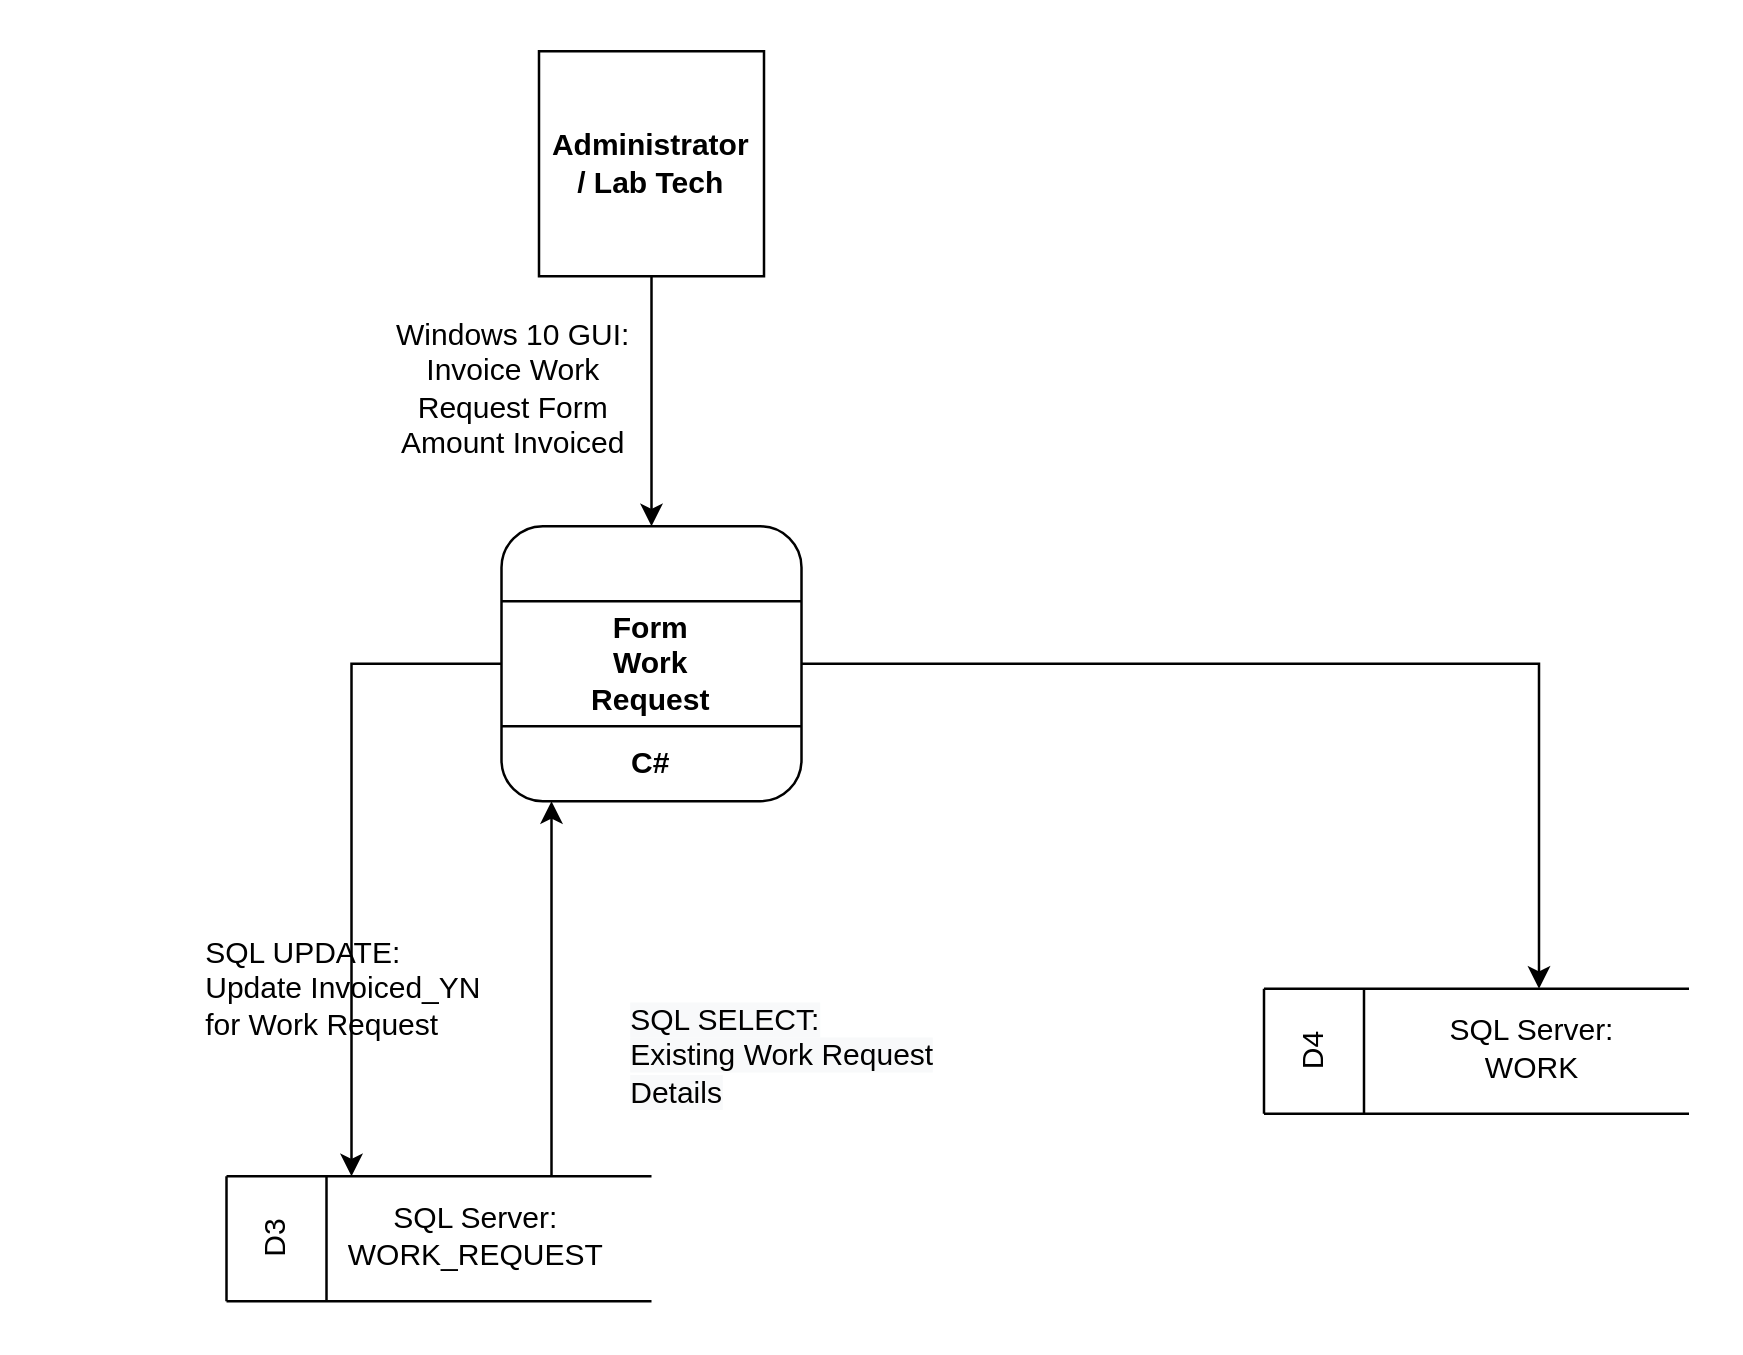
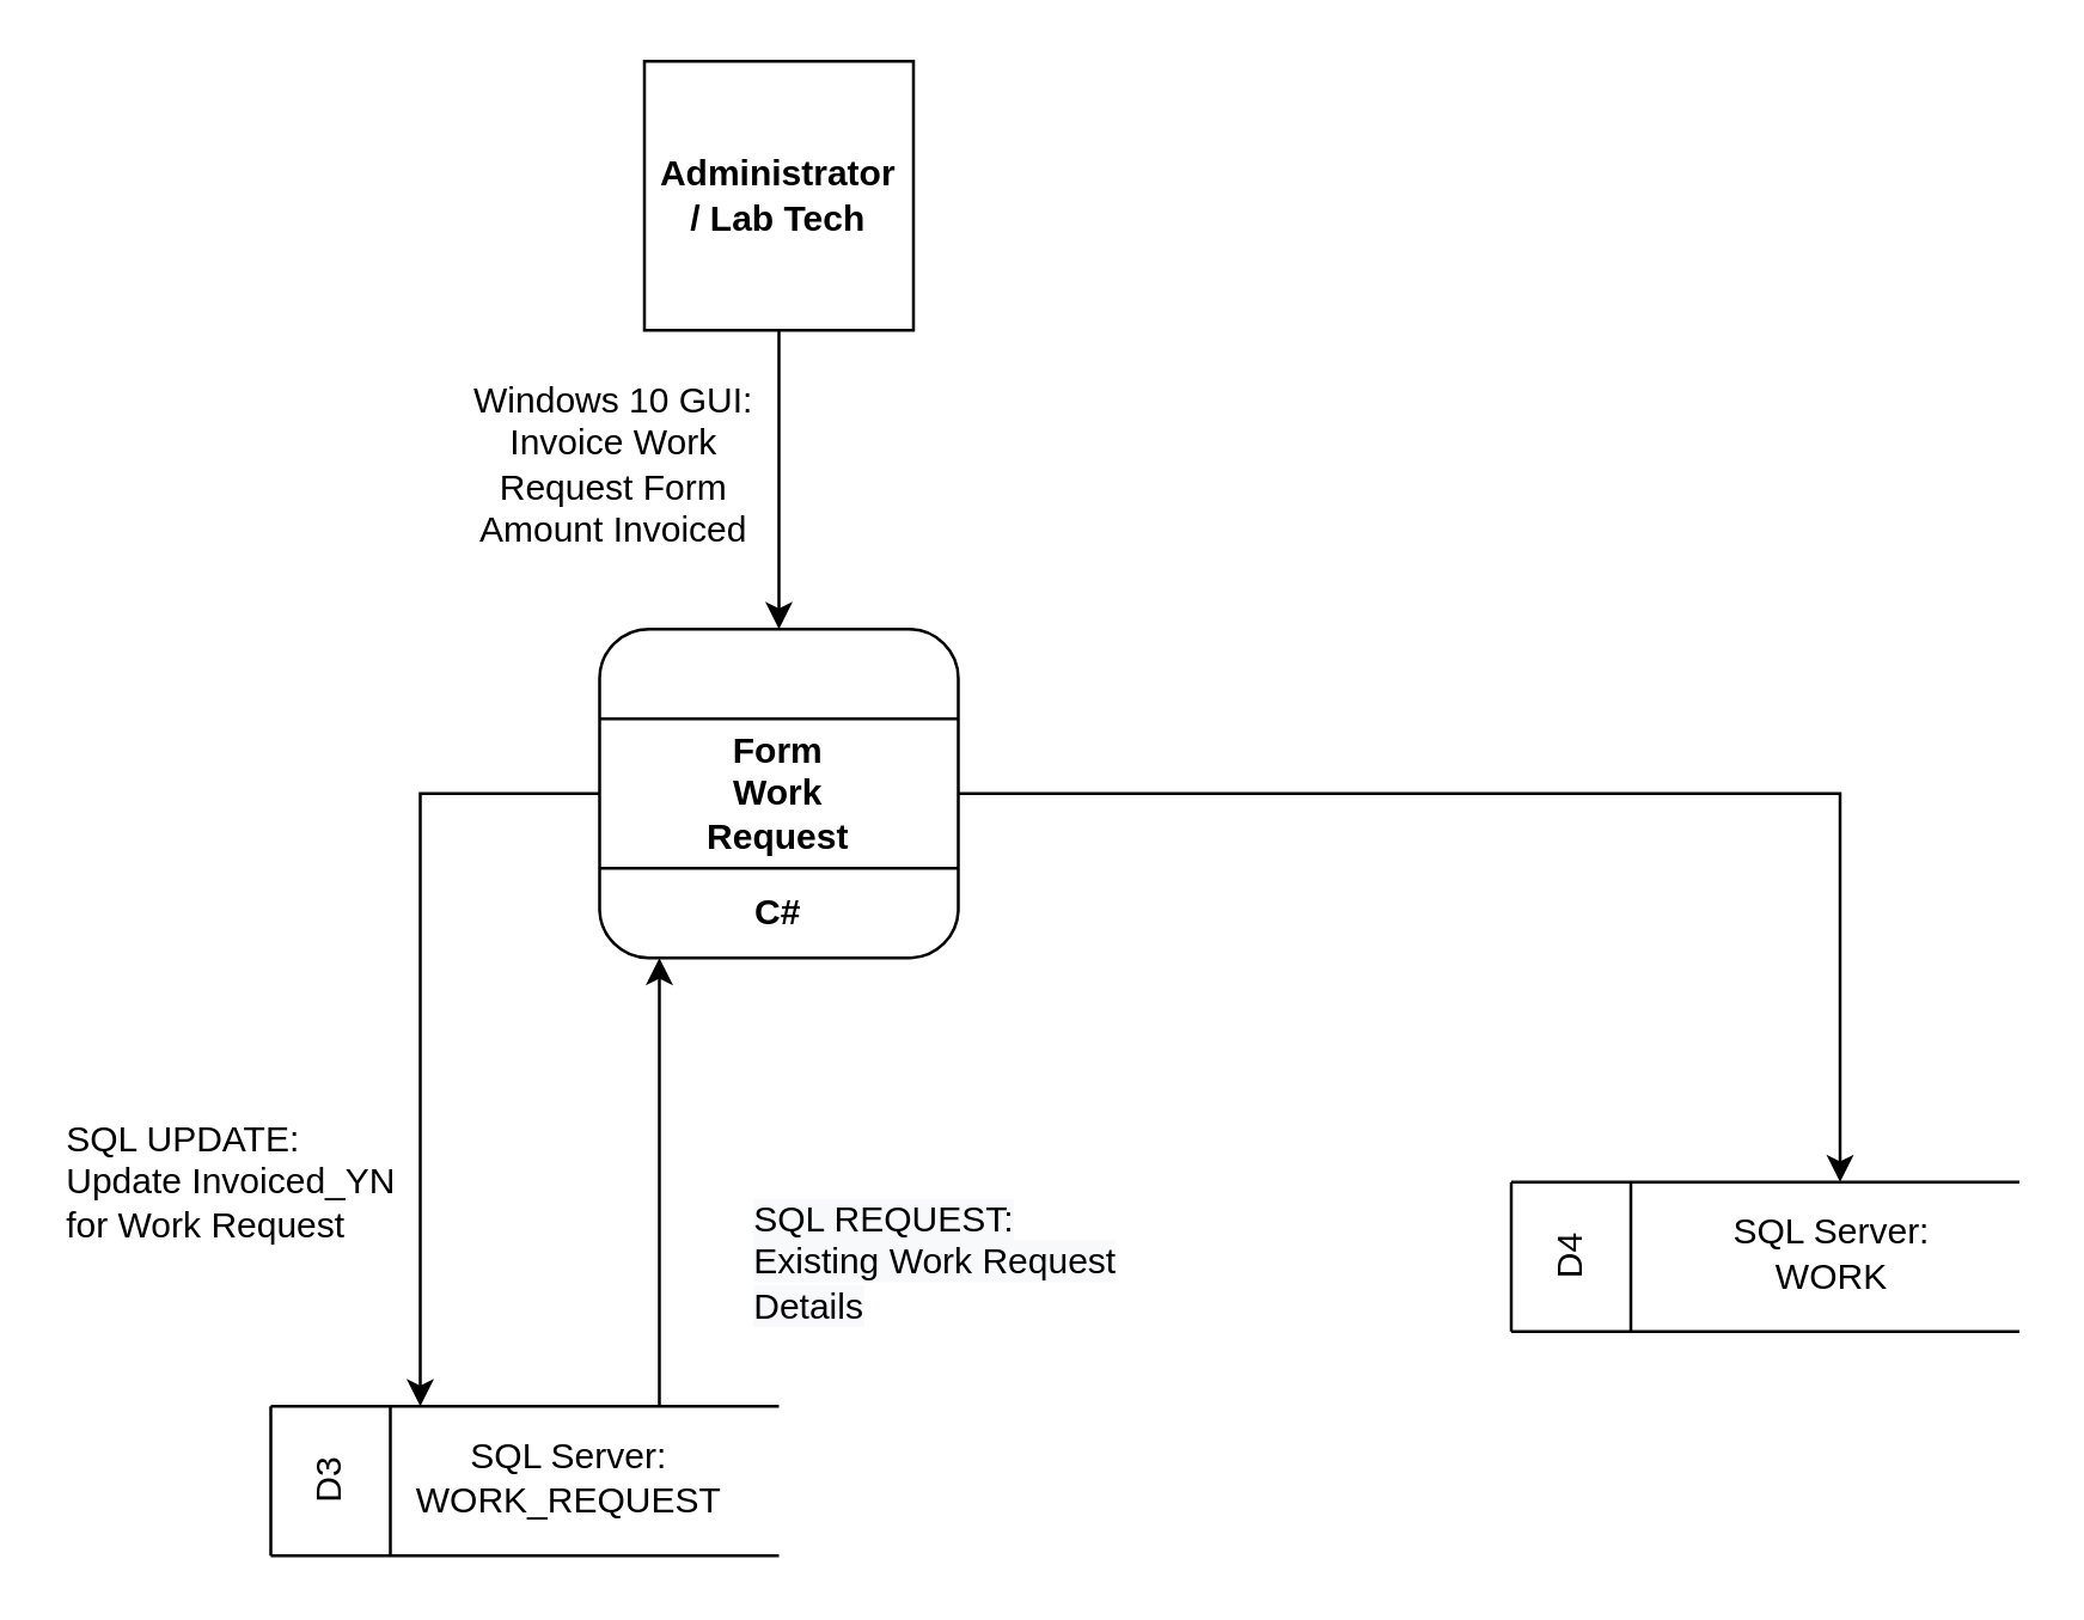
- <mxCell id="22" value="&lt;span style=&quot;&quot;&gt;SQL UPDATE:&lt;br&gt;Update Invoiced_YN for Work Request&lt;br&gt;&lt;/span&gt;" style="text;html=1;strokeColor=none;fillColor=none;align=left;verticalAlign=middle;whiteSpace=wrap;rounded=0;" parent="1" vertex="1"><mxGeometry x="80" y="380" width="120" height="30" as="geometry" /></mxCell>
+ <mxCell id="22" value="&lt;span style=&quot;&quot;&gt;SQL UPDATE:&lt;br&gt;Update Invoiced_YN for Work Request&lt;br&gt;&lt;/span&gt;" style="text;html=1;strokeColor=none;fillColor=none;align=left;verticalAlign=middle;whiteSpace=wrap;rounded=0;" parent="1" vertex="1"><mxGeometry x="20" y="380" width="120" height="30" as="geometry" /></mxCell>
- <mxCell id="27" value="&lt;span style=&quot;color: rgb(0, 0, 0); font-family: Helvetica; font-size: 12px; font-style: normal; font-variant-ligatures: normal; font-variant-caps: normal; font-weight: 400; letter-spacing: normal; orphans: 2; text-align: left; text-indent: 0px; text-transform: none; widows: 2; word-spacing: 0px; -webkit-text-stroke-width: 0px; text-decoration-thickness: initial; text-decoration-style: initial; text-decoration-color: initial; background-color: rgb(248, 249, 250); float: none; display: inline !important;&quot;&gt;SQL SELECT:&lt;/span&gt;&lt;br style=&quot;color: rgb(0, 0, 0); font-family: Helvetica; font-size: 12px; font-style: normal; font-variant-ligatures: normal; font-variant-caps: normal; font-weight: 400; letter-spacing: normal; orphans: 2; text-align: left; text-indent: 0px; text-transform: none; widows: 2; word-spacing: 0px; -webkit-text-stroke-width: 0px; text-decoration-thickness: initial; text-decoration-style: initial; text-decoration-color: initial; background-color: rgb(248, 249, 250);&quot;&gt;&lt;span style=&quot;color: rgb(0, 0, 0); font-family: Helvetica; font-size: 12px; font-style: normal; font-variant-ligatures: normal; font-variant-caps: normal; font-weight: 400; letter-spacing: normal; orphans: 2; text-align: left; text-indent: 0px; text-transform: none; widows: 2; word-spacing: 0px; -webkit-text-stroke-width: 0px; text-decoration-thickness: initial; text-decoration-style: initial; text-decoration-color: initial; background-color: rgb(248, 249, 250); float: none; display: inline !important;&quot;&gt;Existing Work Request Details&lt;/span&gt;" style="text;whiteSpace=wrap;html=1;" vertex="1" parent="1"><mxGeometry x="250" y="394" width="150" height="50" as="geometry" /></mxCell>
+ <mxCell id="27" value="&lt;span style=&quot;color: rgb(0, 0, 0); font-family: Helvetica; font-size: 12px; font-style: normal; font-variant-ligatures: normal; font-variant-caps: normal; font-weight: 400; letter-spacing: normal; orphans: 2; text-align: left; text-indent: 0px; text-transform: none; widows: 2; word-spacing: 0px; -webkit-text-stroke-width: 0px; text-decoration-thickness: initial; text-decoration-style: initial; text-decoration-color: initial; background-color: rgb(248, 249, 250); float: none; display: inline !important;&quot;&gt;SQL REQUEST:&lt;/span&gt;&lt;br style=&quot;color: rgb(0, 0, 0); font-family: Helvetica; font-size: 12px; font-style: normal; font-variant-ligatures: normal; font-variant-caps: normal; font-weight: 400; letter-spacing: normal; orphans: 2; text-align: left; text-indent: 0px; text-transform: none; widows: 2; word-spacing: 0px; -webkit-text-stroke-width: 0px; text-decoration-thickness: initial; text-decoration-style: initial; text-decoration-color: initial; background-color: rgb(248, 249, 250);&quot;&gt;&lt;span style=&quot;color: rgb(0, 0, 0); font-family: Helvetica; font-size: 12px; font-style: normal; font-variant-ligatures: normal; font-variant-caps: normal; font-weight: 400; letter-spacing: normal; orphans: 2; text-align: left; text-indent: 0px; text-transform: none; widows: 2; word-spacing: 0px; -webkit-text-stroke-width: 0px; text-decoration-thickness: initial; text-decoration-style: initial; text-decoration-color: initial; background-color: rgb(248, 249, 250); float: none; display: inline !important;&quot;&gt;Existing Work Request Details&lt;/span&gt;" style="text;whiteSpace=wrap;html=1;" vertex="1" parent="1"><mxGeometry x="250" y="394" width="150" height="50" as="geometry" /></mxCell>
